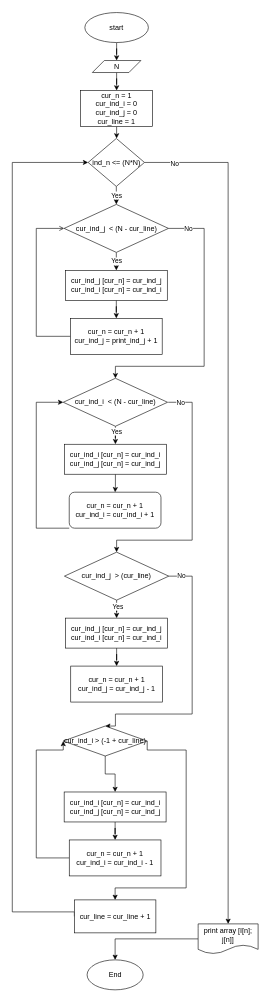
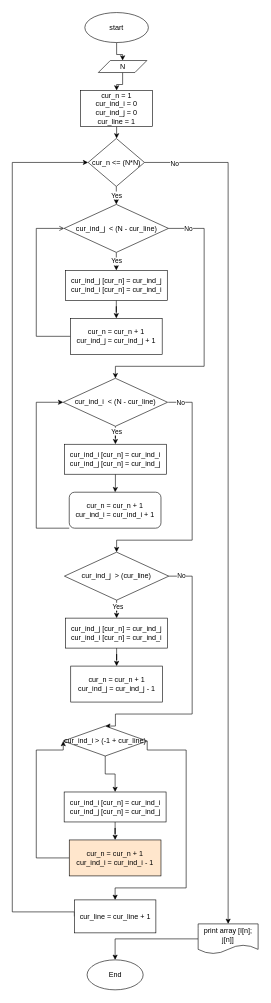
- <mxCell id="5" value="N" style="shape=parallelogram;perimeter=parallelogramPerimeter;whiteSpace=wrap;html=1;fixedSize=1;" vertex="1" parent="1"><mxGeometry x="153.5" y="100" width="81" height="20" as="geometry" /></mxCell>
+ <mxCell id="5" value="N" style="shape=parallelogram;perimeter=parallelogramPerimeter;whiteSpace=wrap;html=1;fixedSize=1;" vertex="1" parent="1"><mxGeometry x="163.5" y="100" width="81" height="20" as="geometry" /></mxCell>
- <mxCell id="11" value="ind_n &amp;lt;= (N*N)" style="rhombus;whiteSpace=wrap;html=1;" vertex="1" parent="1"><mxGeometry x="146.5" y="230" width="94" height="80" as="geometry" /></mxCell>
+ <mxCell id="11" value="cur_n &amp;lt;= (N*N)" style="rhombus;whiteSpace=wrap;html=1;" vertex="1" parent="1"><mxGeometry x="146.5" y="230" width="94" height="80" as="geometry" /></mxCell>
- <mxCell id="19" value="cur_n = cur_n + 1&lt;br&gt;cur_ind_j = print_ind_j + 1" style="rounded=0;whiteSpace=wrap;html=1;" vertex="1" parent="1"><mxGeometry x="117" y="530" width="153" height="60" as="geometry" /></mxCell>
+ <mxCell id="19" value="cur_n = cur_n + 1&lt;br&gt;cur_ind_j = cur_ind_j + 1" style="rounded=0;whiteSpace=wrap;html=1;" vertex="1" parent="1"><mxGeometry x="117" y="530" width="153" height="60" as="geometry" /></mxCell>
- <mxCell id="43" value="cur_n = cur_n + 1&lt;br&gt;cur_ind_i = cur_ind_i - 1" style="rounded=0;whiteSpace=wrap;html=1;" vertex="1" parent="1"><mxGeometry x="115" y="1400" width="153" height="60" as="geometry" /></mxCell>
+ <mxCell id="43" value="cur_n = cur_n + 1&lt;br&gt;cur_ind_i = cur_ind_i - 1" style="rounded=0;whiteSpace=wrap;html=1;fillColor=#ffe6cc;" vertex="1" parent="1"><mxGeometry x="115" y="1400" width="153" height="60" as="geometry" /></mxCell>
